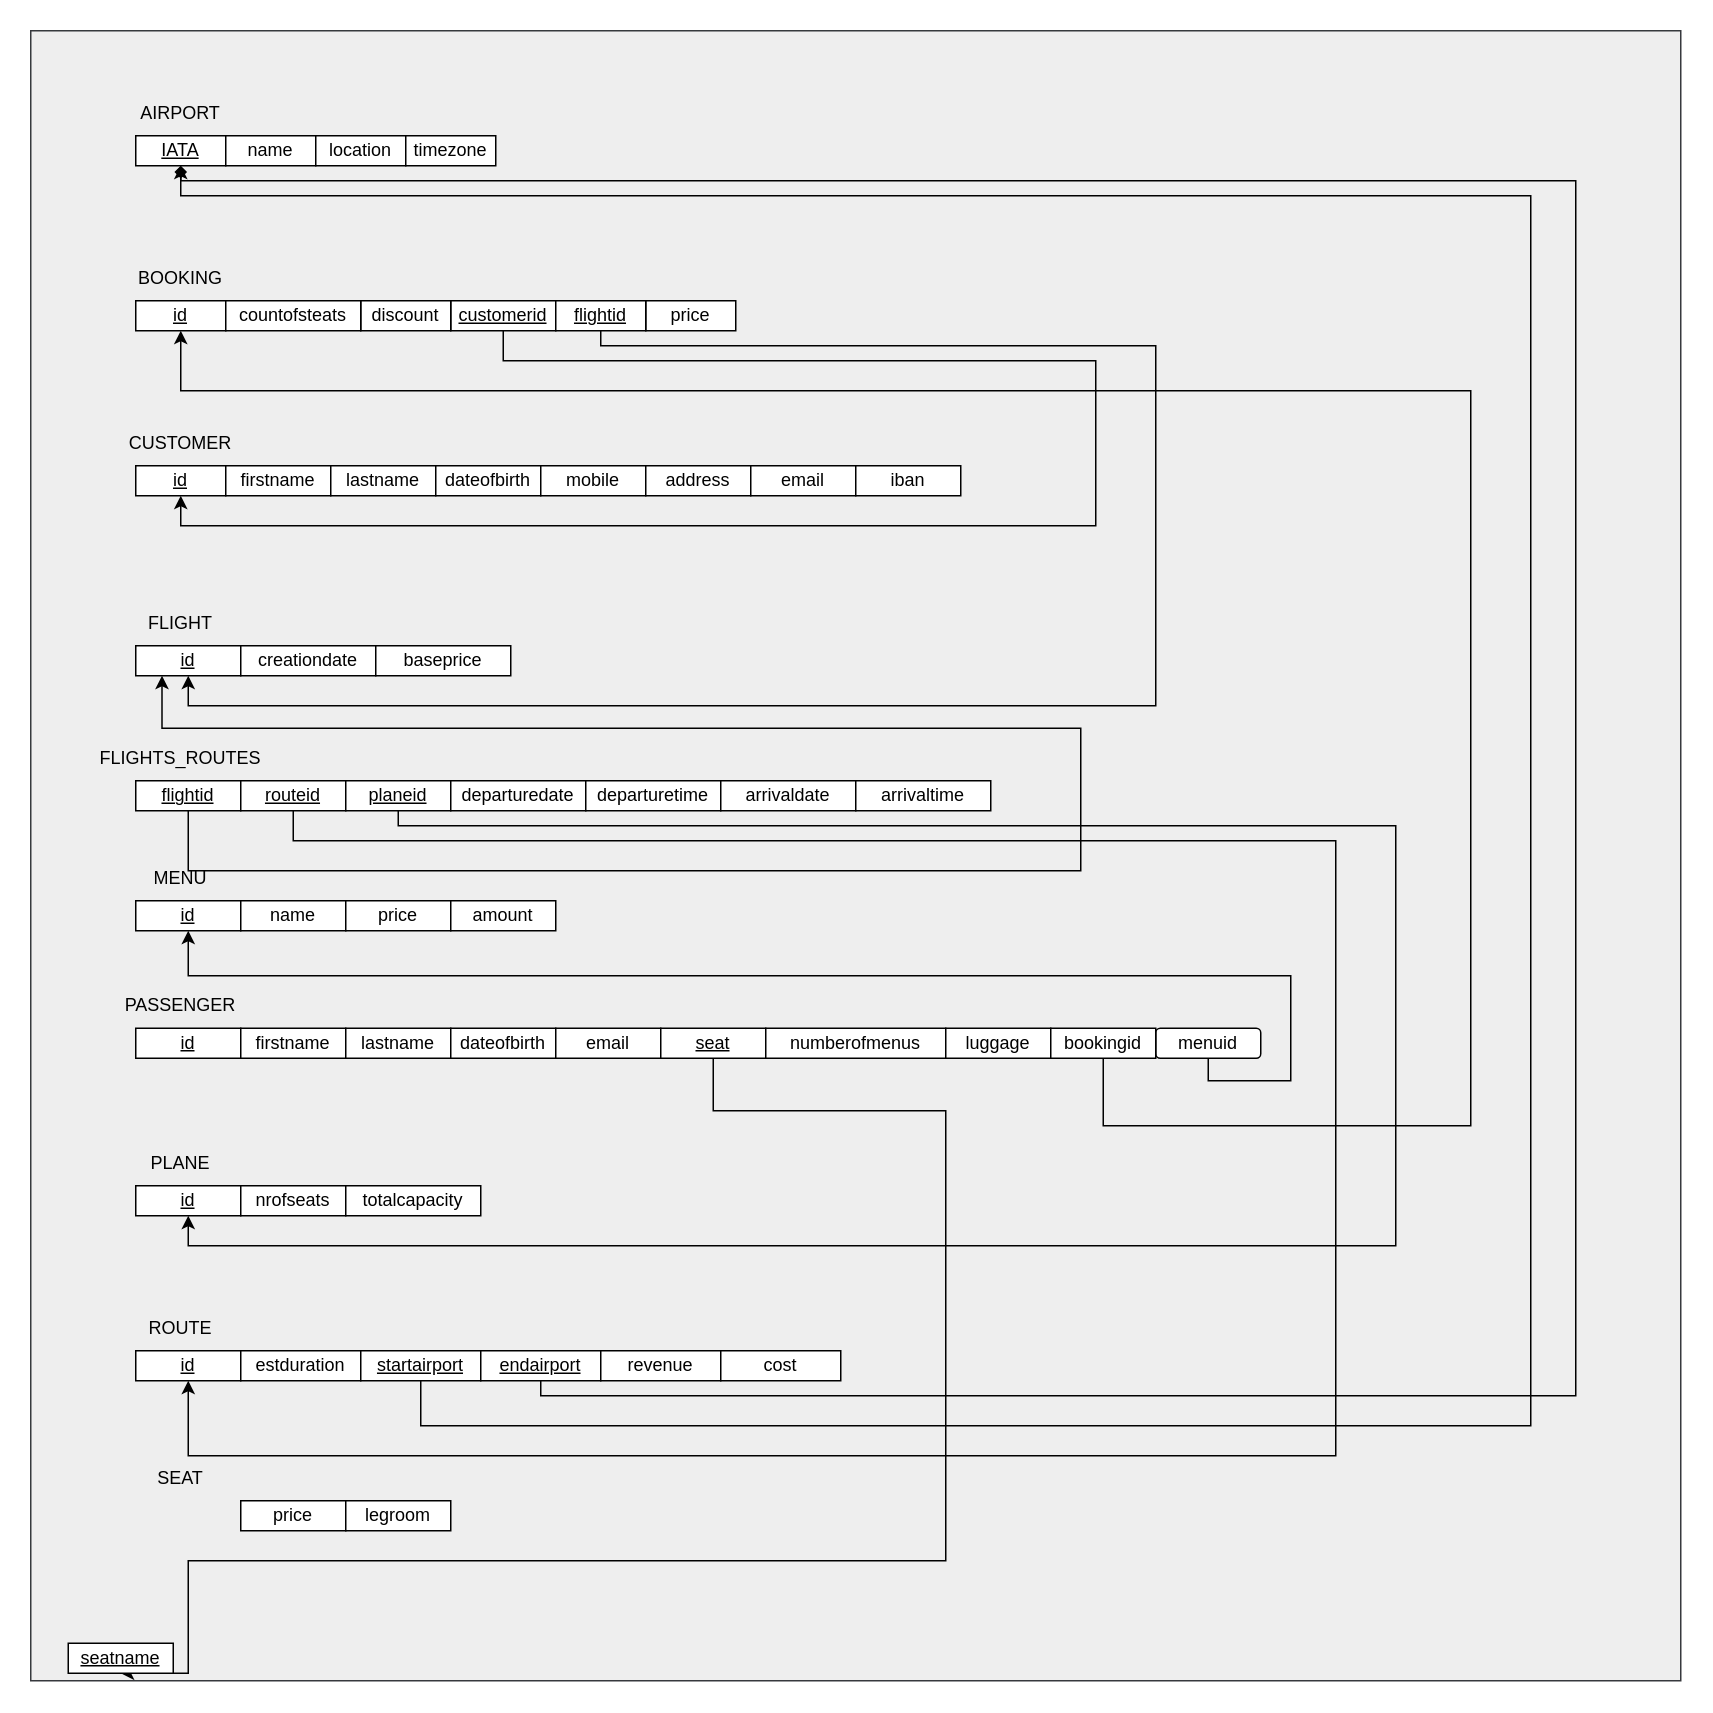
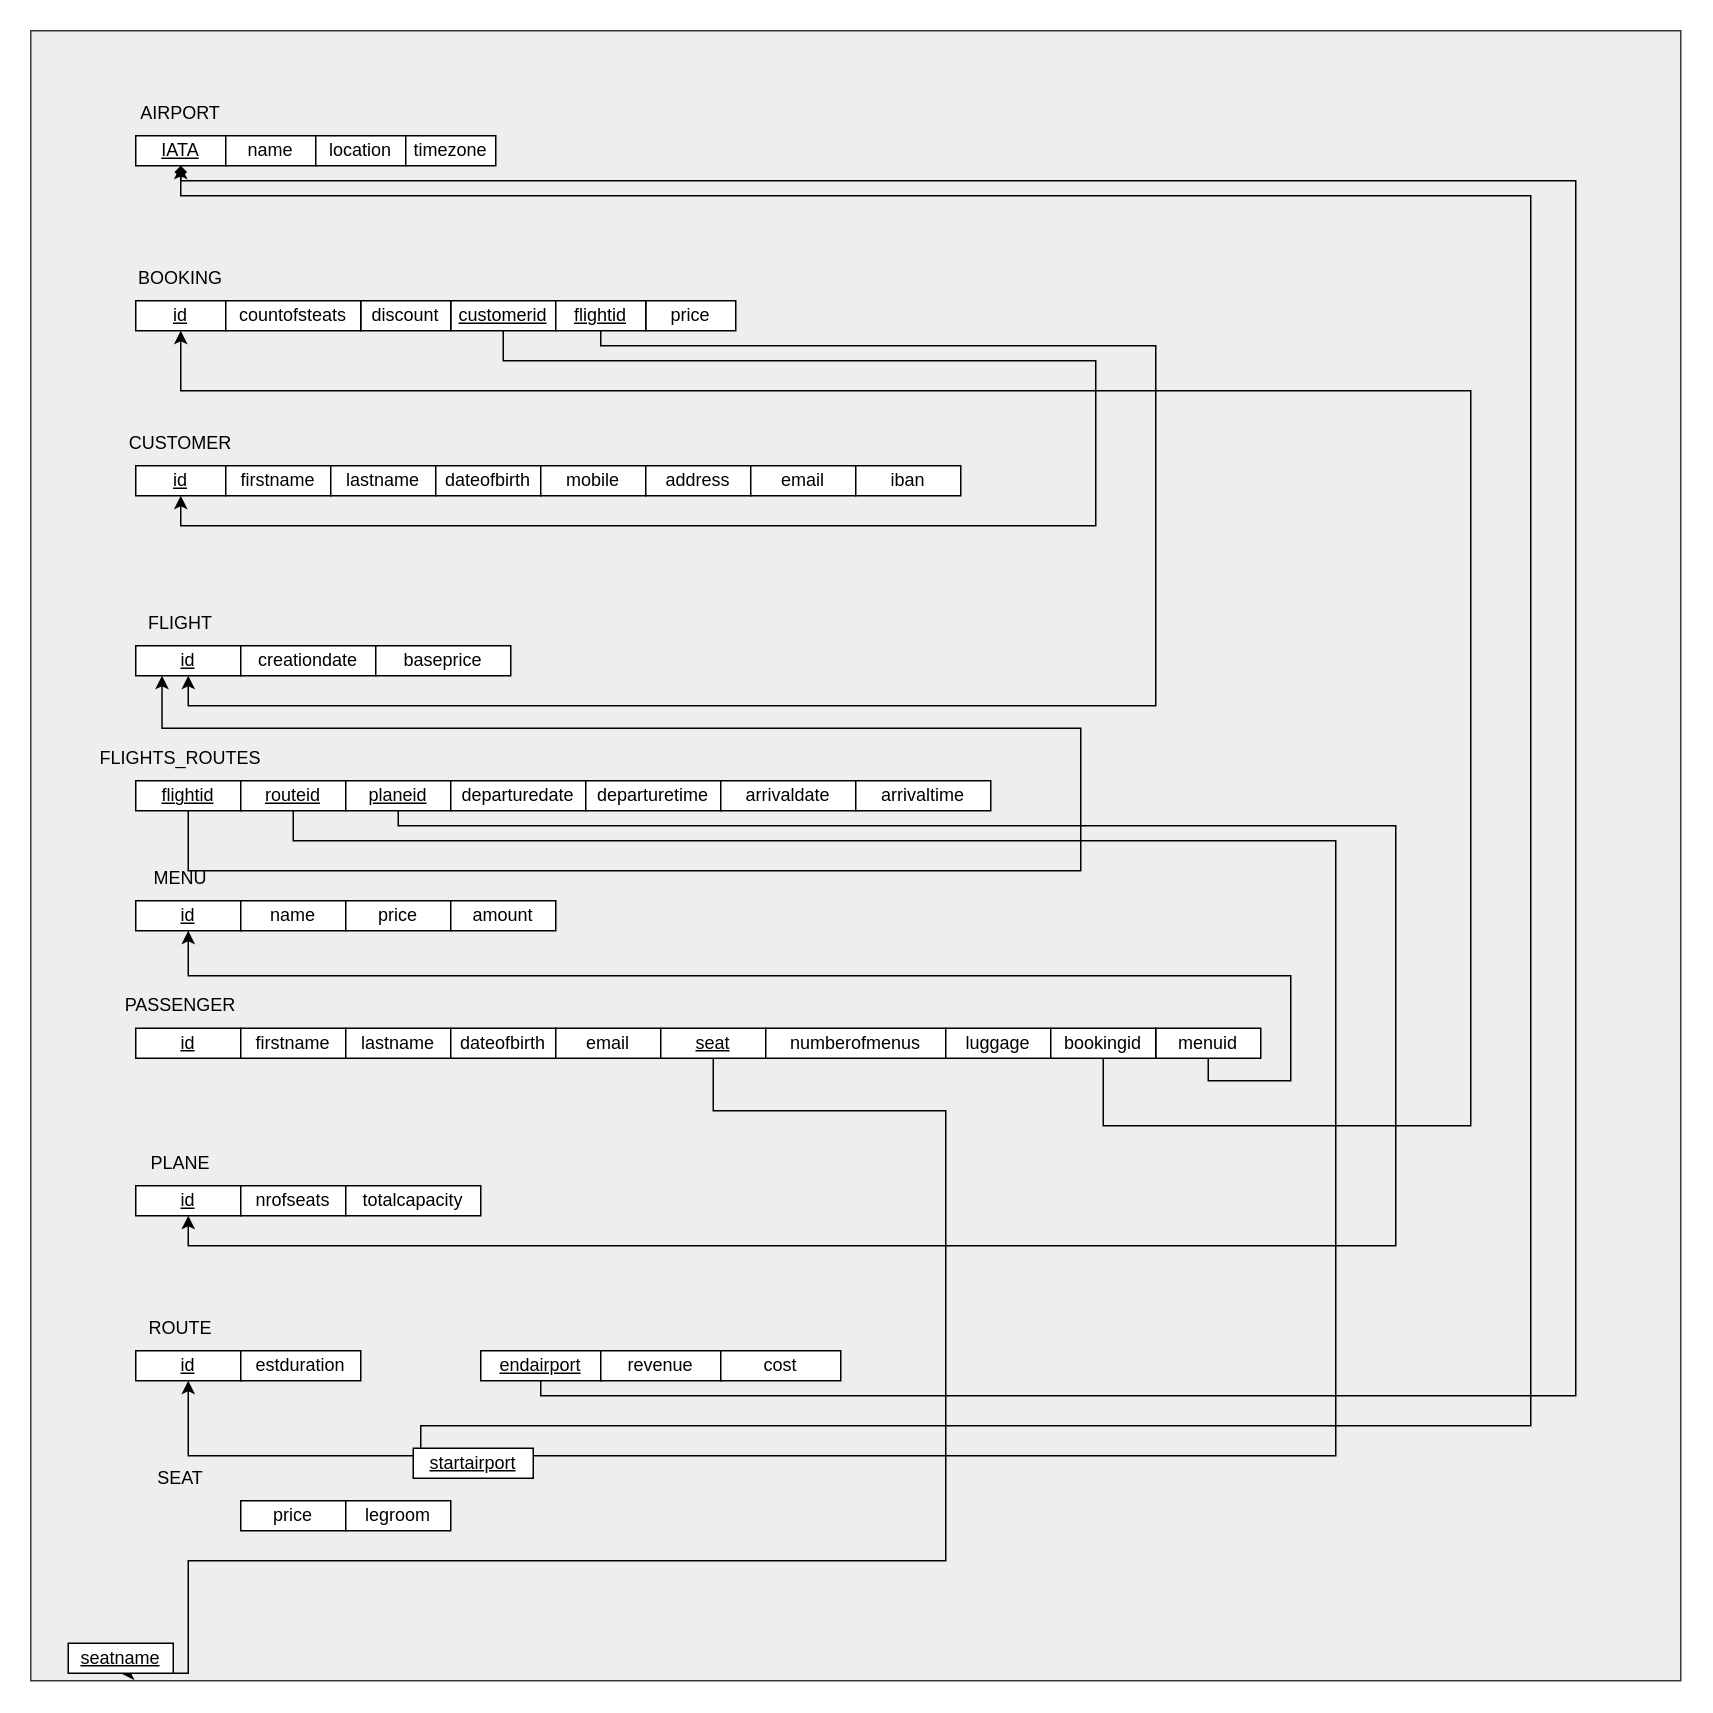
- <mxCell id="53" value="menuid" style="whiteSpace=wrap;html=1;rounded=1;" vertex="1" parent="1"><mxGeometry x="770" y="685" width="70" height="20" as="geometry" /></mxCell>
+ <mxCell id="53" value="menuid" style="rounded=0;whiteSpace=wrap;html=1;" vertex="1" parent="1"><mxGeometry x="770" y="685" width="70" height="20" as="geometry" /></mxCell>
- <mxCell id="67" value="&lt;u&gt;startairport&lt;/u&gt;" style="rounded=0;whiteSpace=wrap;html=1;" vertex="1" parent="1"><mxGeometry x="240" y="900" width="80" height="20" as="geometry" /></mxCell>
+ <mxCell id="67" value="&lt;u&gt;startairport&lt;/u&gt;" style="rounded=0;whiteSpace=wrap;html=1;" vertex="1" parent="1"><mxGeometry x="275" y="965" width="80" height="20" as="geometry" /></mxCell>
